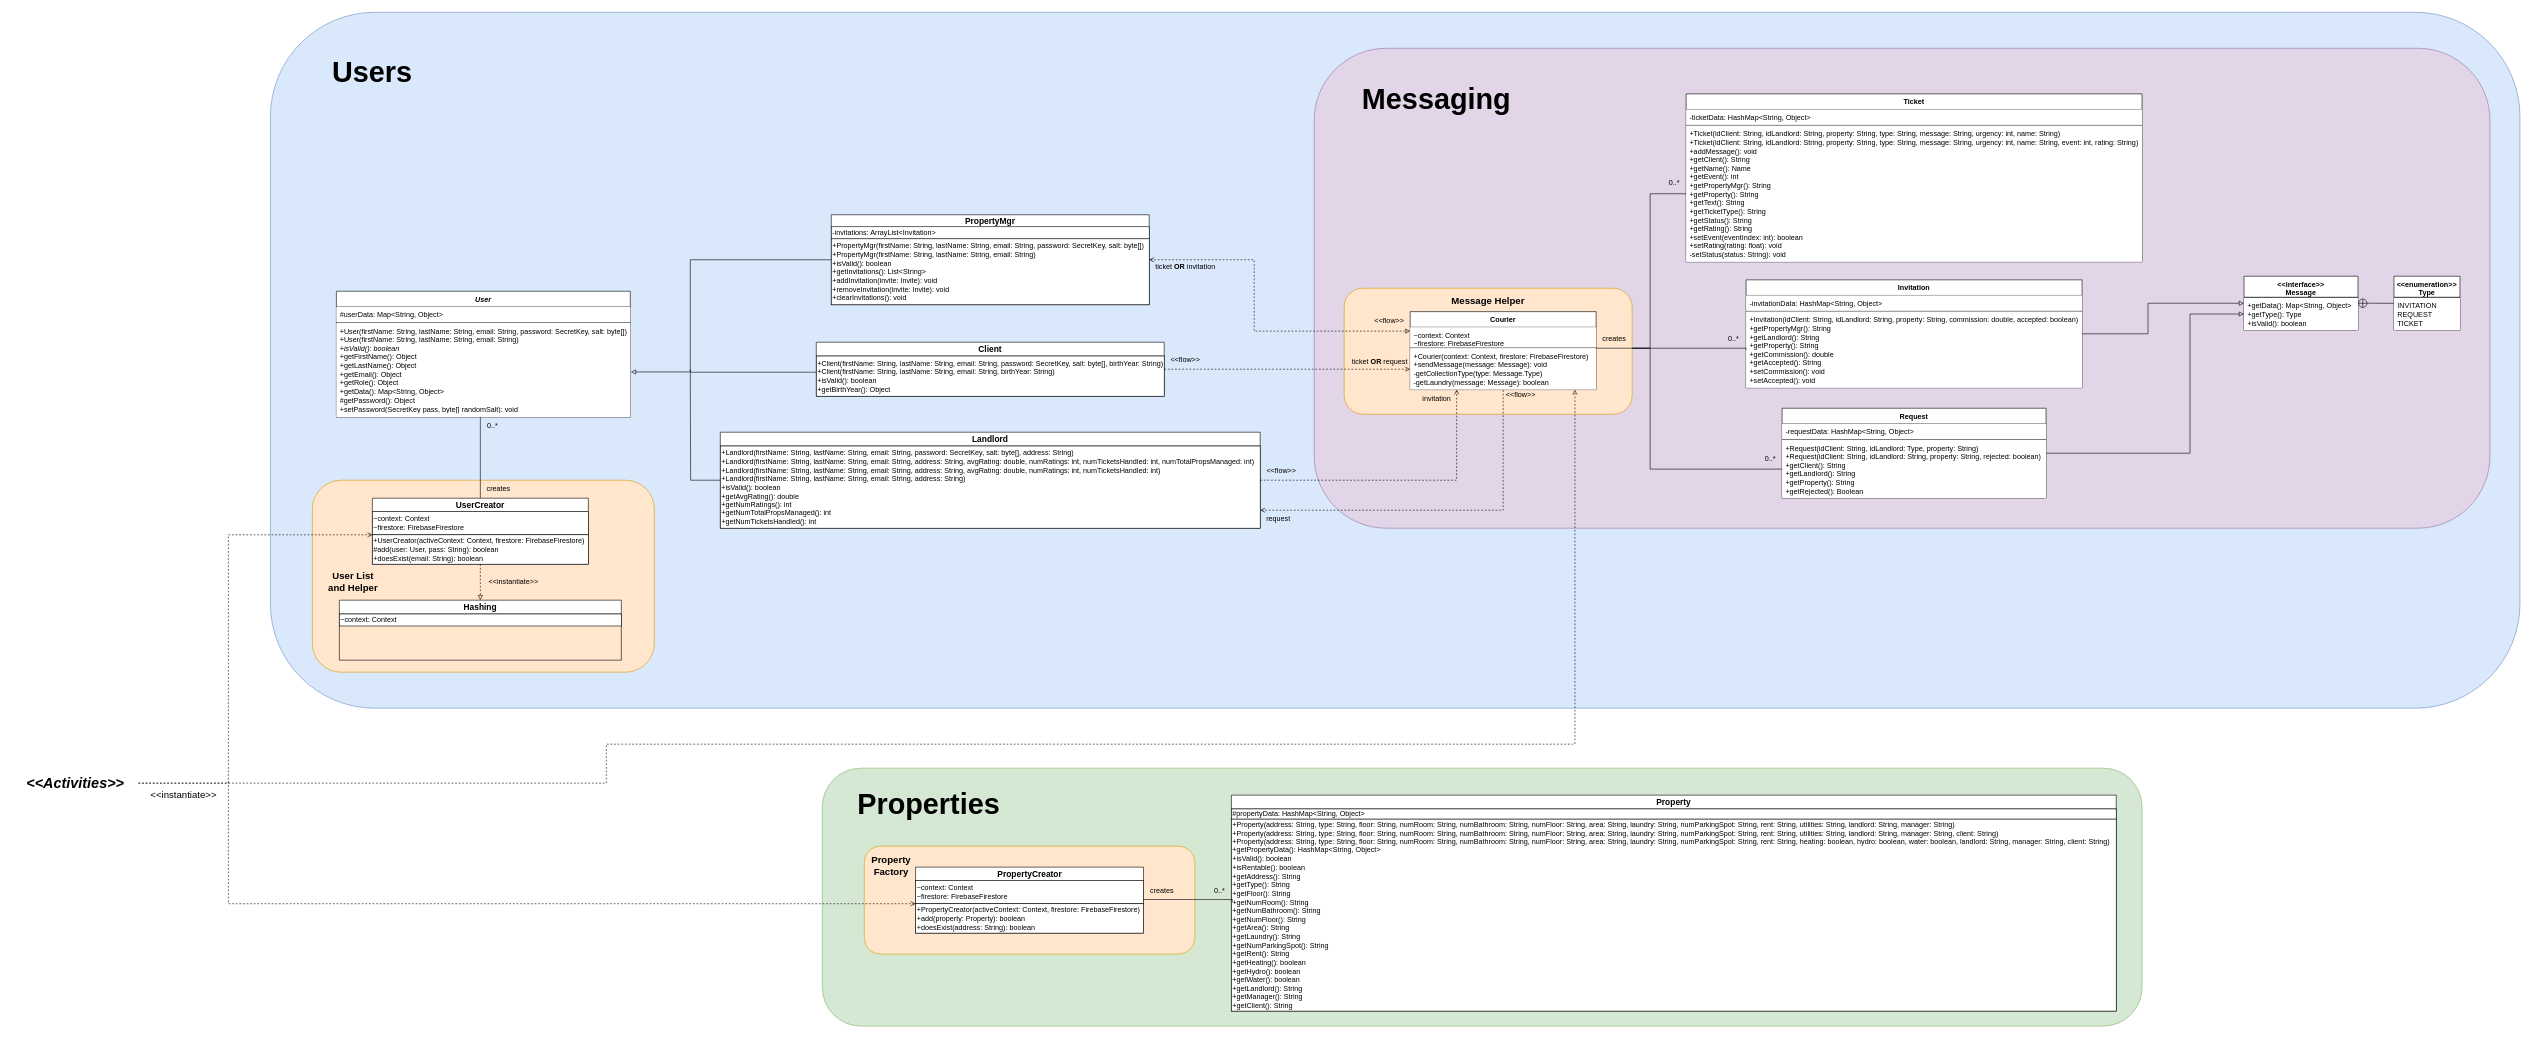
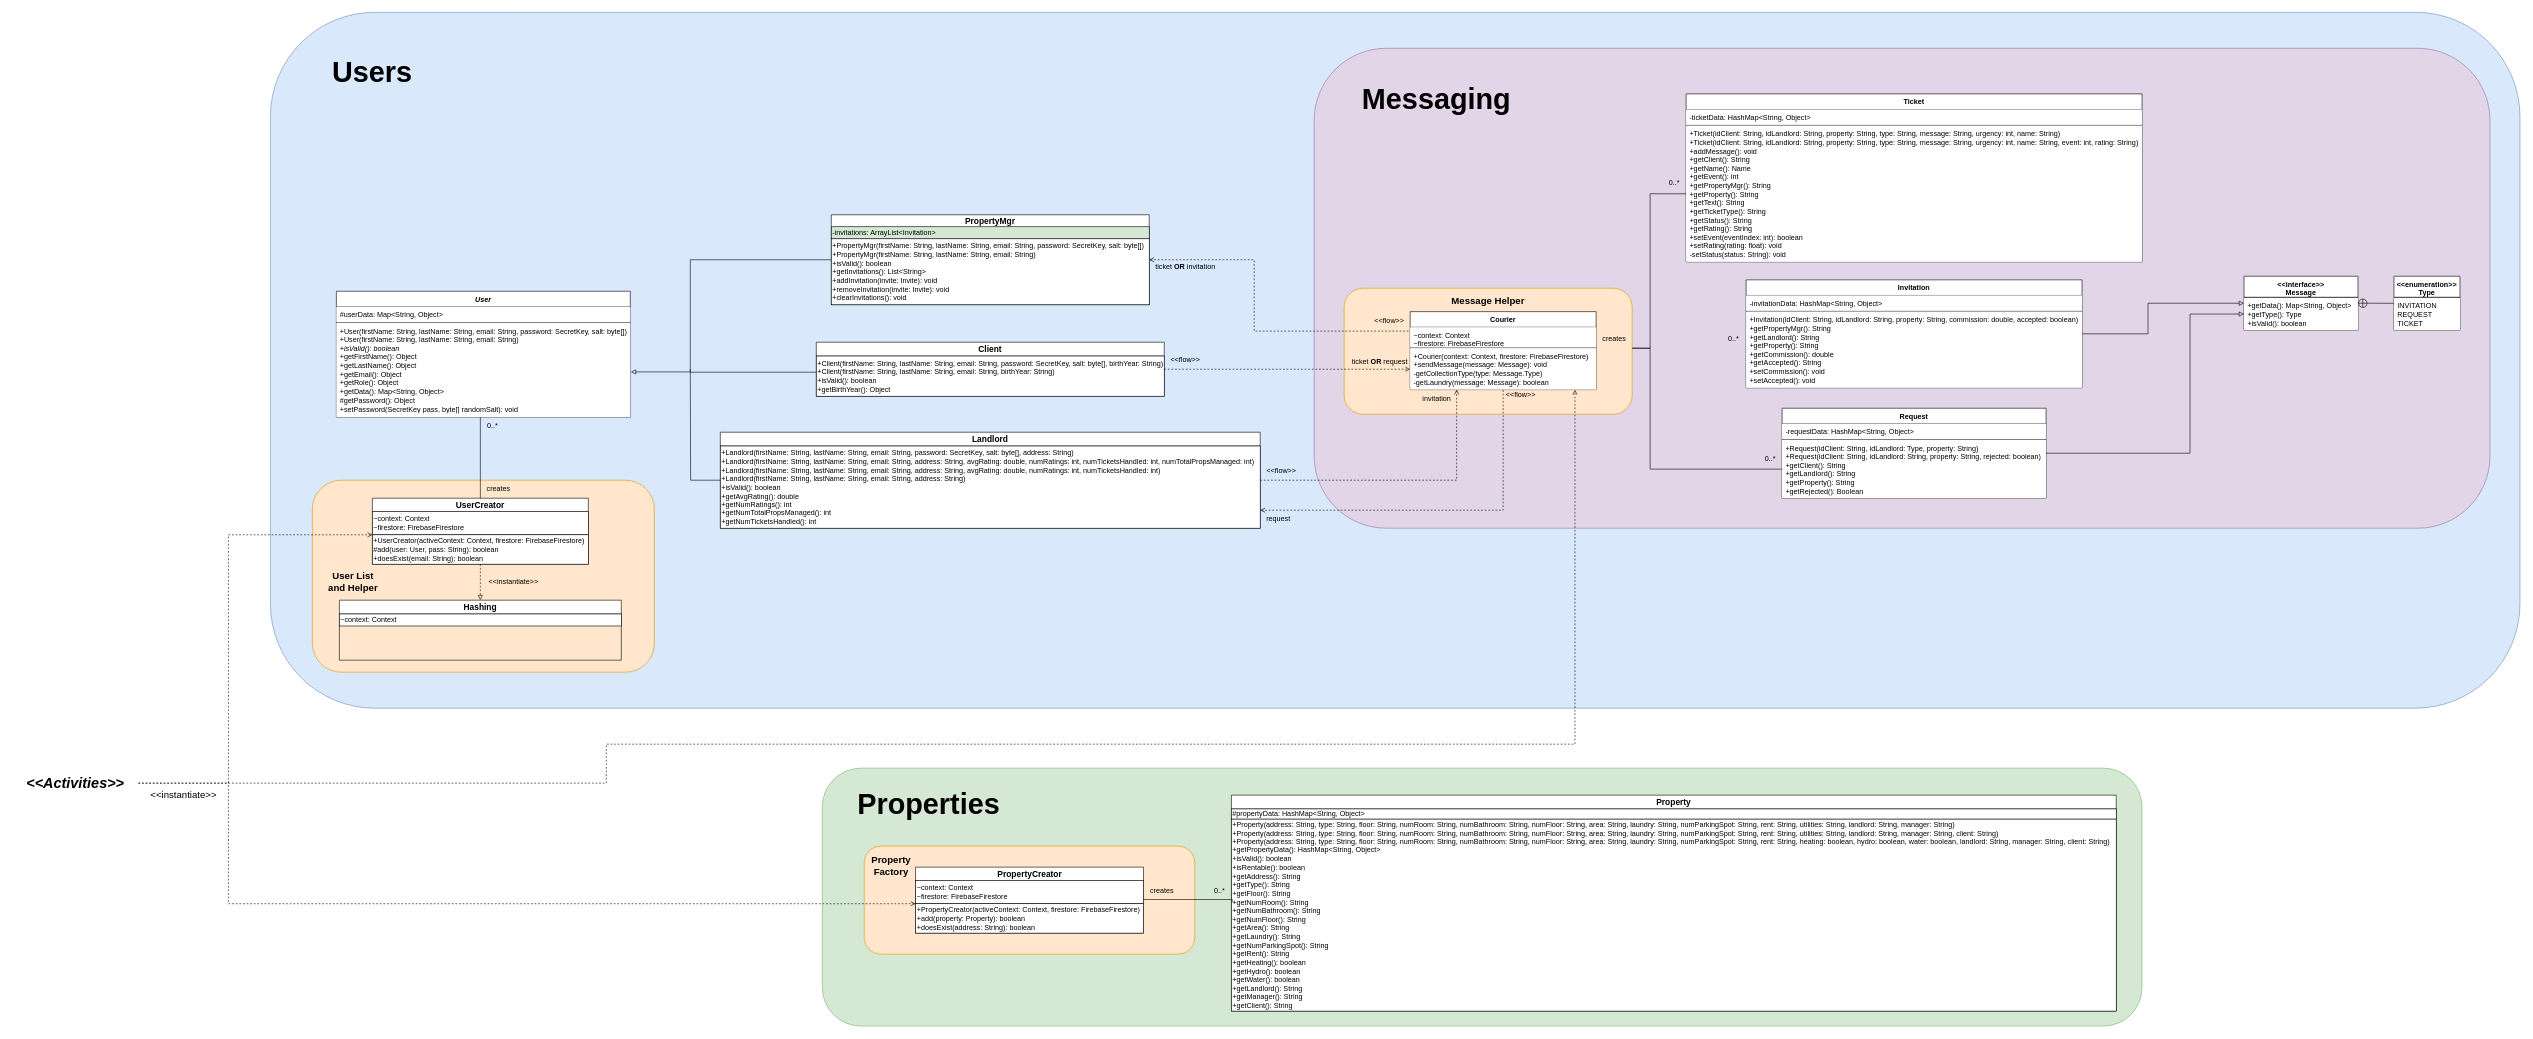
- <mxCell id="13" value="-invitations: ArrayList&amp;lt;Invitation&amp;gt;" style="rounded=0;whiteSpace=wrap;html=1;align=left;" parent="11" vertex="1"><mxGeometry y="20" width="530" height="20" as="geometry" /></mxCell>
+ <mxCell id="13" value="-invitations: ArrayList&amp;lt;Invitation&amp;gt;" style="rounded=0;whiteSpace=wrap;html=1;align=left;fillColor=#d5e8d4;" parent="11" vertex="1"><mxGeometry y="20" width="530" height="20" as="geometry" /></mxCell>
- <mxCell id="94" style="edgeStyle=orthogonalEdgeStyle;rounded=0;orthogonalLoop=1;jettySize=auto;html=1;entryX=0;entryY=0.25;entryDx=0;entryDy=0;dashed=1;endArrow=classic;endFill=0;startArrow=open;startFill=0;" edge="1" parent="1" source="11" target="77"><mxGeometry relative="1" as="geometry"><Array as="points"><mxPoint x="2090" y="433" /><mxPoint x="2090" y="551" /></Array></mxGeometry></mxCell>
+ <mxCell id="94" style="edgeStyle=orthogonalEdgeStyle;rounded=0;orthogonalLoop=1;jettySize=auto;html=1;entryX=0;entryY=0.25;entryDx=0;entryDy=0;dashed=1;endArrow=none;endFill=0;startArrow=open;startFill=0;" edge="1" parent="1" source="11" target="77"><mxGeometry relative="1" as="geometry"><Array as="points"><mxPoint x="2090" y="433" /><mxPoint x="2090" y="551" /></Array></mxGeometry></mxCell>
- <mxCell id="75" style="edgeStyle=orthogonalEdgeStyle;rounded=0;orthogonalLoop=1;jettySize=auto;html=1;entryX=0;entryY=0.5;entryDx=0;entryDy=0;endArrow=none;endFill=0;" edge="1" parent="48" source="77" target="72"><mxGeometry relative="1" as="geometry"><Array as="points"><mxPoint x="670" y="500" /></Array></mxGeometry></mxCell>
